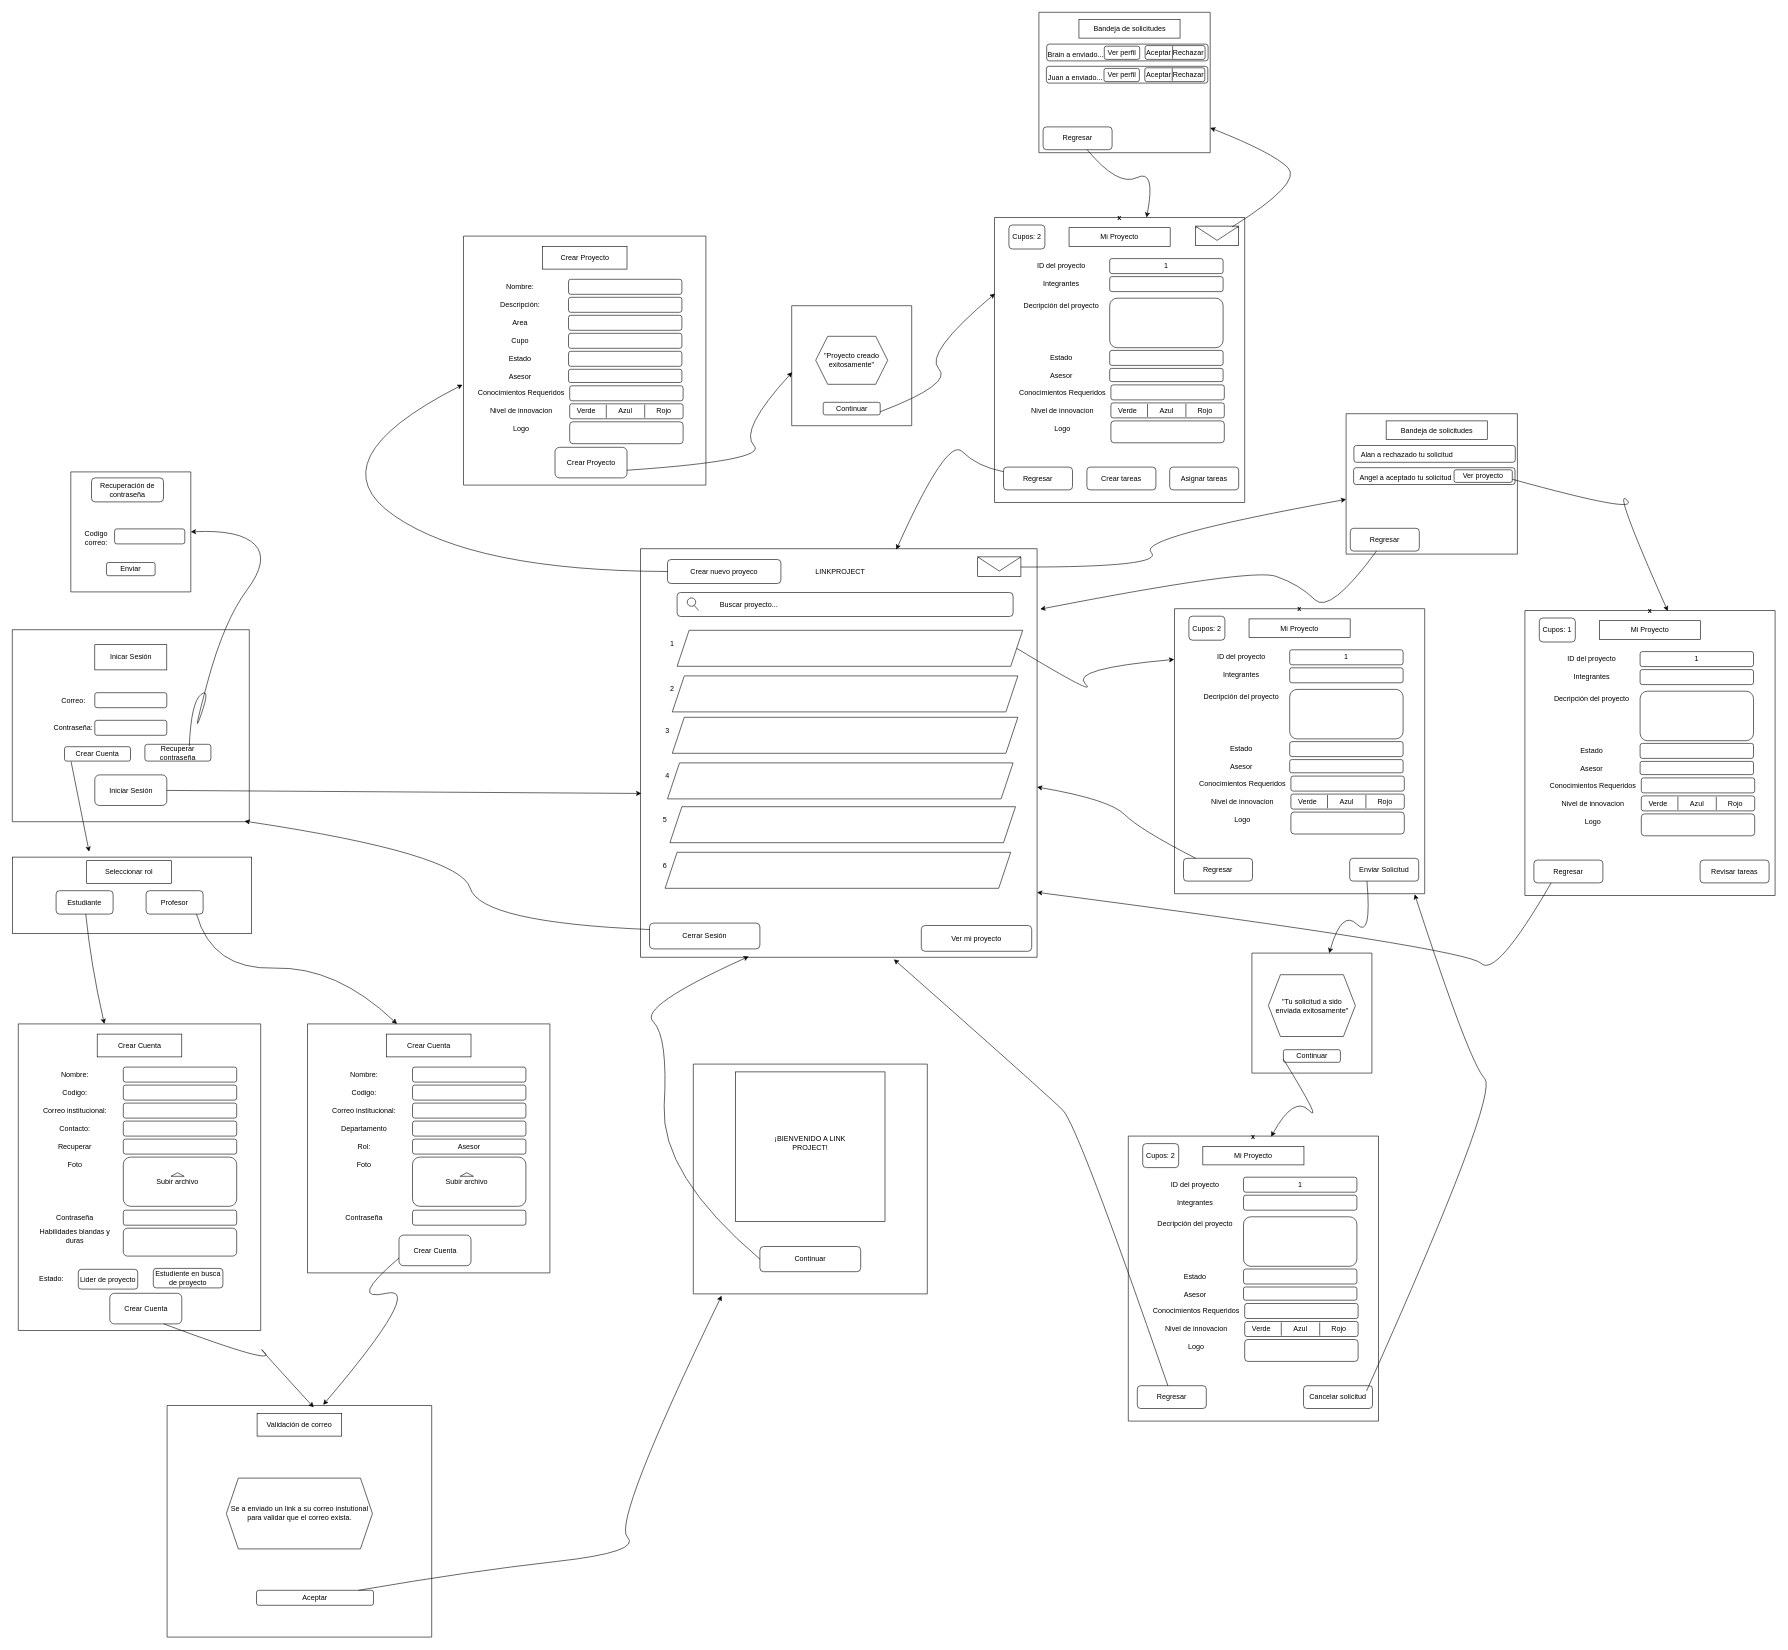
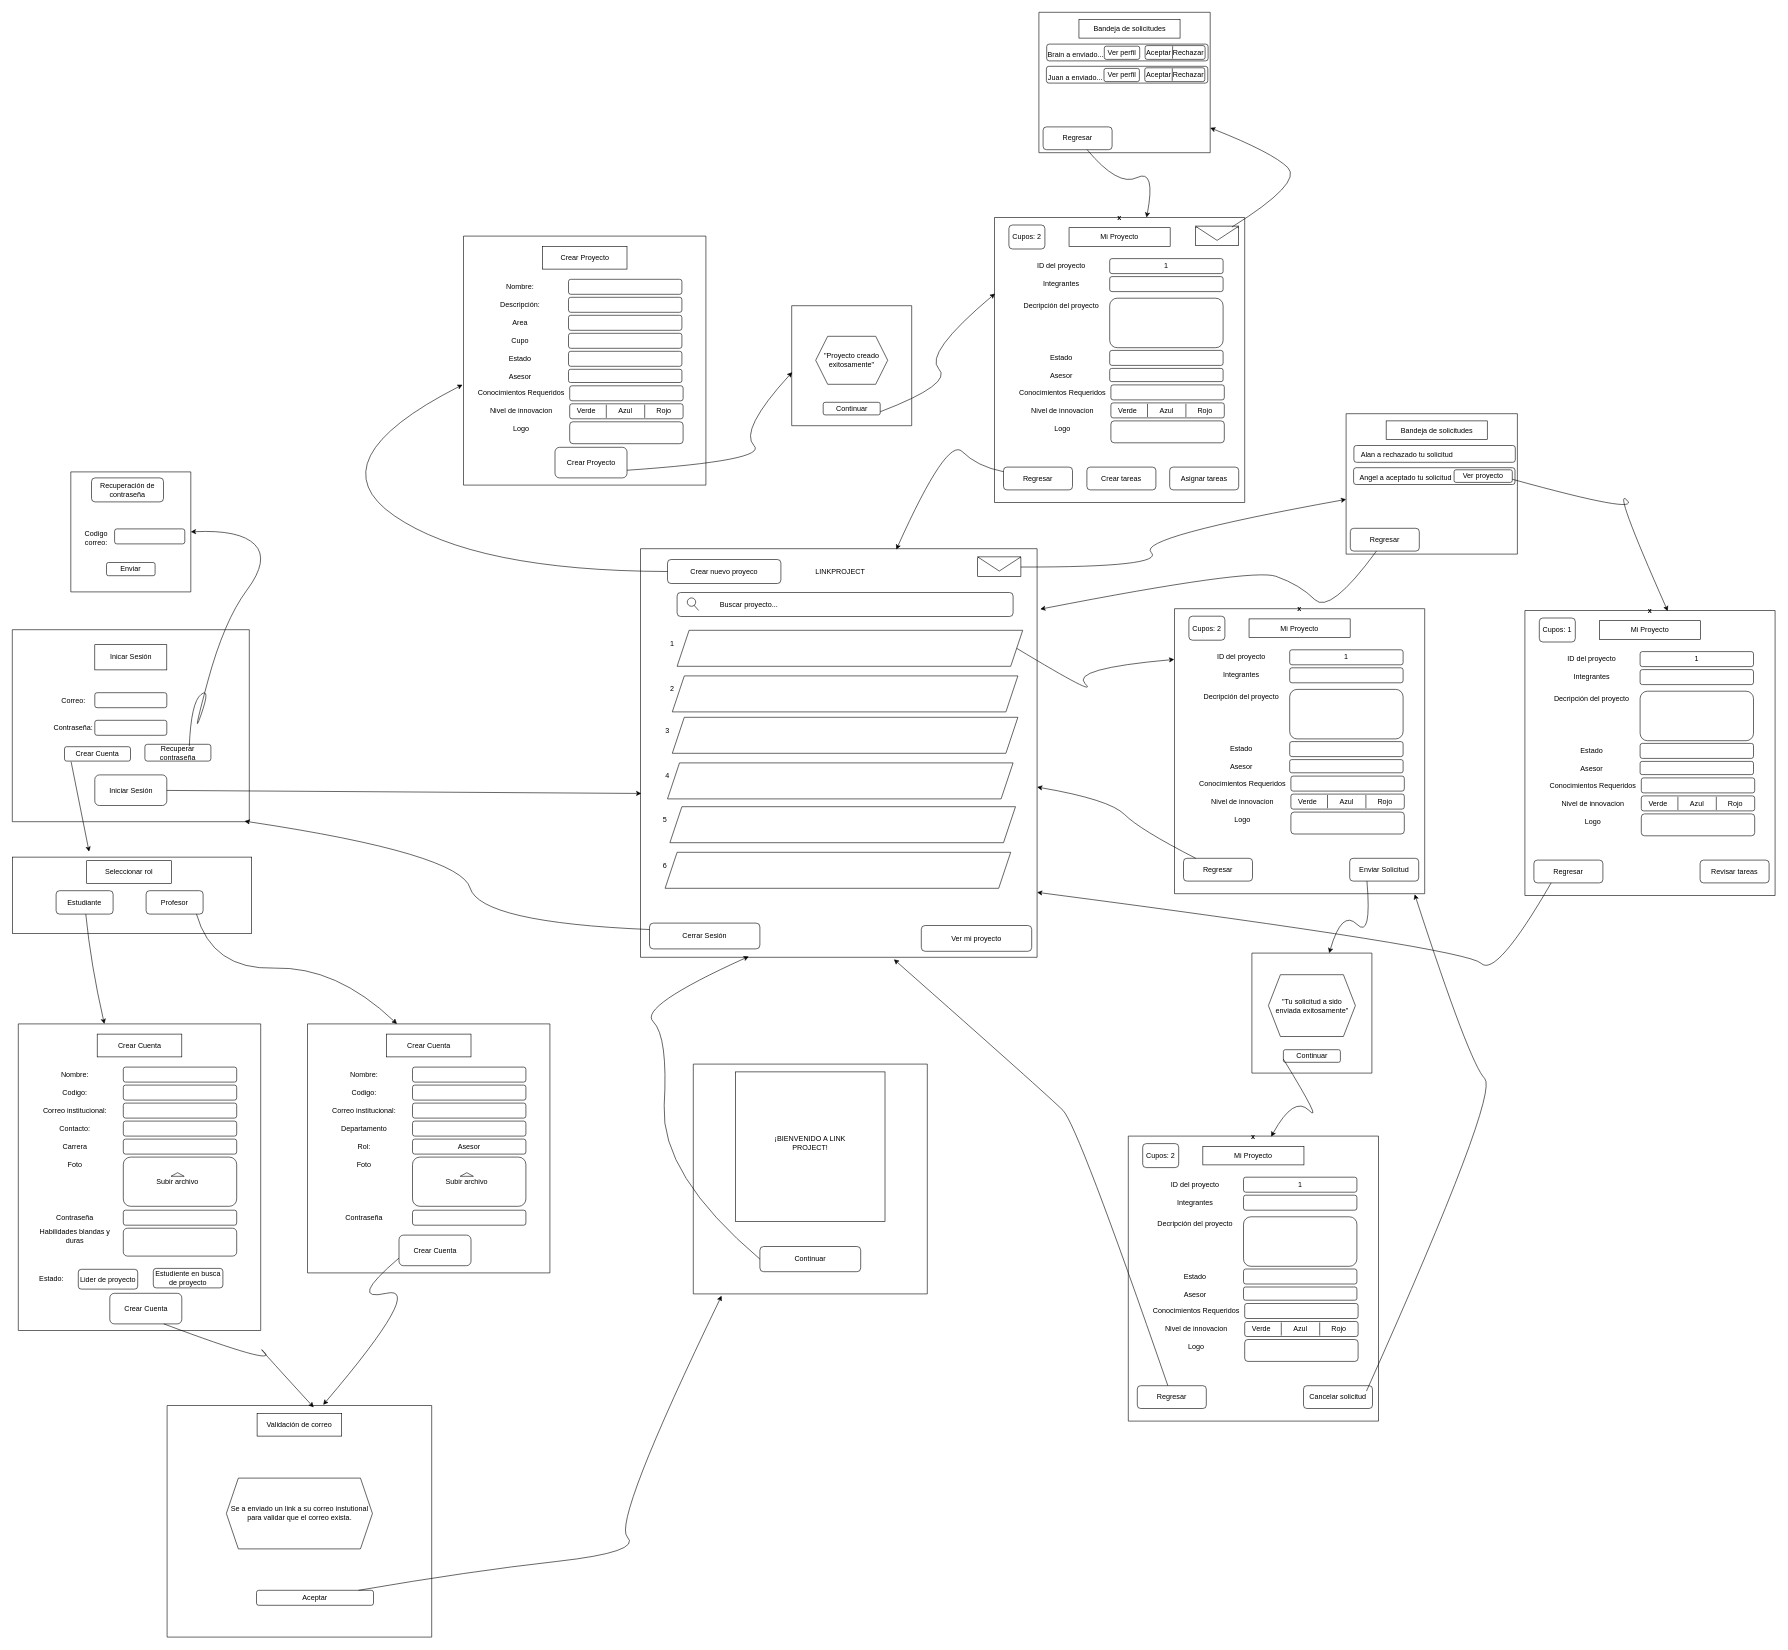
- <mxCell id="28" value="Recuperar" style="text;html=1;align=center;verticalAlign=middle;whiteSpace=wrap;rounded=0;" parent="17" vertex="1"><mxGeometry x="19" y="189.5" width="151" height="30" as="geometry" /></mxCell>
+ <mxCell id="28" value="Carrera" style="text;html=1;align=center;verticalAlign=middle;whiteSpace=wrap;rounded=0;" parent="17" vertex="1"><mxGeometry x="19" y="189.5" width="151" height="30" as="geometry" /></mxCell>
